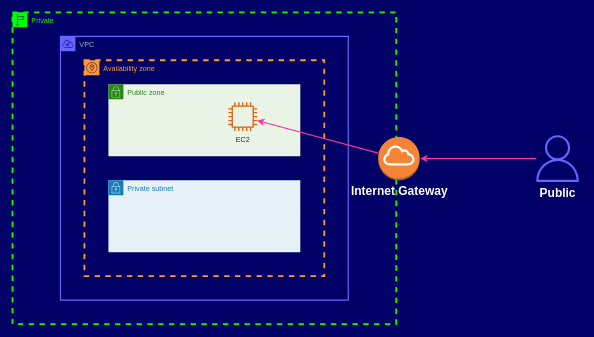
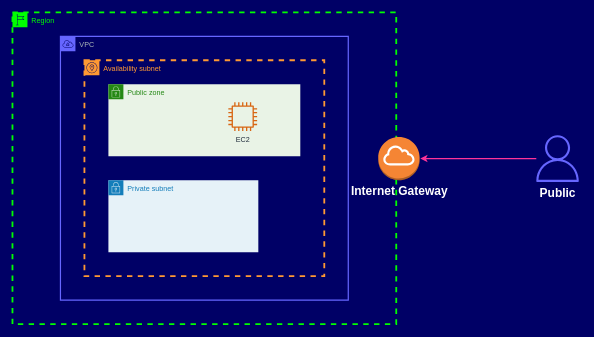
- <mxCell id="2" value="&lt;font color=&quot;#00ff00&quot;&gt;Private&lt;/font&gt;" style="outlineConnect=0;gradientColor=none;html=1;whiteSpace=wrap;fontSize=12;fontStyle=0;shape=mxgraph.aws4.group;grIcon=mxgraph.aws4.group_region;fillColor=none;verticalAlign=top;align=left;spacingLeft=30;fontColor=#879196;dashed=1;strokeColor=#00FF00;strokeWidth=3;" vertex="1" parent="1"><mxGeometry x="20" y="20" width="640" height="520" as="geometry" /></mxCell>
+ <mxCell id="2" value="&lt;font color=&quot;#00ff00&quot;&gt;Region&lt;/font&gt;" style="outlineConnect=0;gradientColor=none;html=1;whiteSpace=wrap;fontSize=12;fontStyle=0;shape=mxgraph.aws4.group;grIcon=mxgraph.aws4.group_region;fillColor=none;verticalAlign=top;align=left;spacingLeft=30;fontColor=#879196;dashed=1;strokeColor=#00FF00;strokeWidth=3;" vertex="1" parent="1"><mxGeometry x="20" y="20" width="640" height="520" as="geometry" /></mxCell>
- <mxCell id="4" value="&lt;font color=&quot;#ff9933&quot;&gt;Availability zone&lt;/font&gt;" style="outlineConnect=0;gradientColor=none;html=1;whiteSpace=wrap;fontSize=12;fontStyle=0;shape=mxgraph.aws4.group;grIcon=mxgraph.aws4.group_availability_zone;fillColor=none;verticalAlign=top;align=left;spacingLeft=30;fontColor=#545B64;dashed=1;strokeColor=#FF9933;strokeWidth=3;" vertex="1" parent="1"><mxGeometry x="140" y="100" width="400" height="360" as="geometry" /></mxCell>
+ <mxCell id="4" value="&lt;font color=&quot;#ff9933&quot;&gt;Availability subnet&lt;/font&gt;" style="outlineConnect=0;gradientColor=none;html=1;whiteSpace=wrap;fontSize=12;fontStyle=0;shape=mxgraph.aws4.group;grIcon=mxgraph.aws4.group_availability_zone;fillColor=none;verticalAlign=top;align=left;spacingLeft=30;fontColor=#545B64;dashed=1;strokeColor=#FF9933;strokeWidth=3;" vertex="1" parent="1"><mxGeometry x="140" y="100" width="400" height="360" as="geometry" /></mxCell>
- <mxCell id="8" style="edgeStyle=none;rounded=0;orthogonalLoop=1;jettySize=auto;html=1;strokeWidth=2;strokeColor=#FF3399;" edge="1" parent="1" source="9" target="7"><mxGeometry relative="1" as="geometry" /></mxCell>
- <mxCell id="6" value="Private subnet" style="points=[[0,0],[0.25,0],[0.5,0],[0.75,0],[1,0],[1,0.25],[1,0.5],[1,0.75],[1,1],[0.75,1],[0.5,1],[0.25,1],[0,1],[0,0.75],[0,0.5],[0,0.25]];outlineConnect=0;gradientColor=none;html=1;whiteSpace=wrap;fontSize=12;fontStyle=0;shape=mxgraph.aws4.group;grIcon=mxgraph.aws4.group_security_group;grStroke=0;strokeColor=#147EBA;fillColor=#E6F2F8;verticalAlign=top;align=left;spacingLeft=30;fontColor=#147EBA;dashed=0;" vertex="1" parent="1"><mxGeometry x="180" y="300" width="320" height="120" as="geometry" /></mxCell>
+ <mxCell id="6" value="Private subnet" style="points=[[0,0],[0.25,0],[0.5,0],[0.75,0],[1,0],[1,0.25],[1,0.5],[1,0.75],[1,1],[0.75,1],[0.5,1],[0.25,1],[0,1],[0,0.75],[0,0.5],[0,0.25]];outlineConnect=0;gradientColor=none;html=1;whiteSpace=wrap;fontSize=12;fontStyle=0;shape=mxgraph.aws4.group;grIcon=mxgraph.aws4.group_security_group;grStroke=0;strokeColor=#147EBA;fillColor=#E6F2F8;verticalAlign=top;align=left;spacingLeft=30;fontColor=#147EBA;dashed=0;" vertex="1" parent="1"><mxGeometry x="180" y="300" width="250" height="120" as="geometry" /></mxCell>
